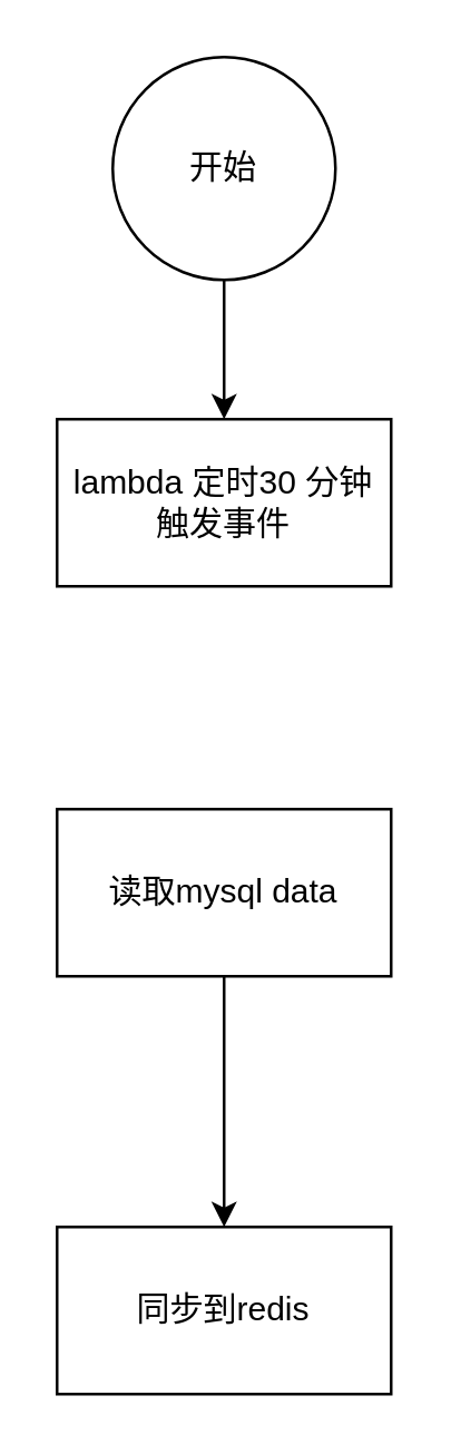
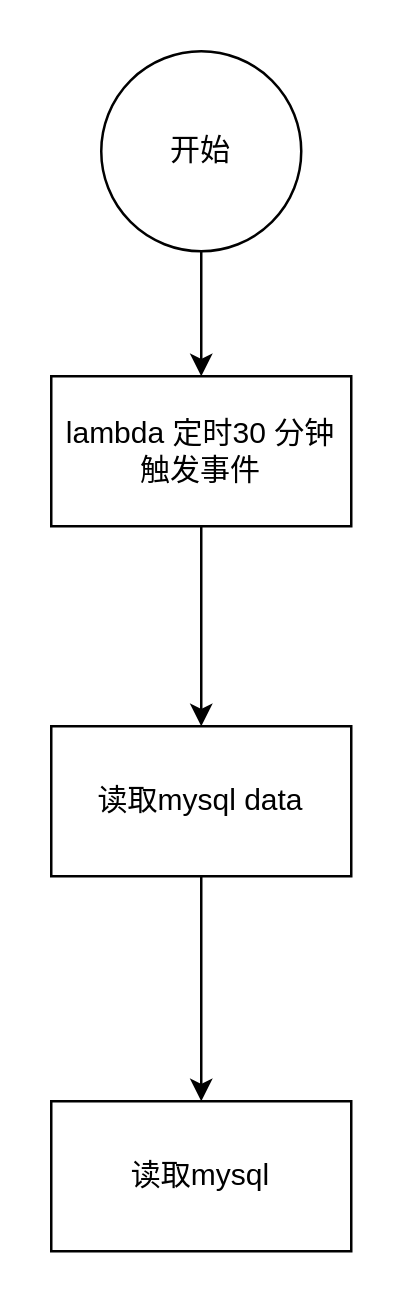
+ <mxCell id="7" value="" style="edgeStyle=orthogonalEdgeStyle;rounded=0;orthogonalLoop=1;jettySize=auto;html=1;" parent="1" source="8" target="5" edge="1"><mxGeometry relative="1" as="geometry" /></mxCell>
- <mxCell id="6" value="同步到redis" style="rounded=0;whiteSpace=wrap;html=1;" parent="1" vertex="1"><mxGeometry x="20" y="440" width="120" height="60" as="geometry" /></mxCell>
+ <mxCell id="6" value="读取mysql" style="rounded=0;whiteSpace=wrap;html=1;" parent="1" vertex="1"><mxGeometry x="20" y="440" width="120" height="60" as="geometry" /></mxCell>
